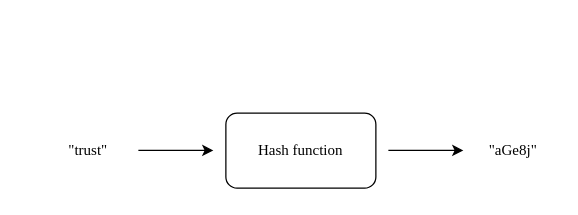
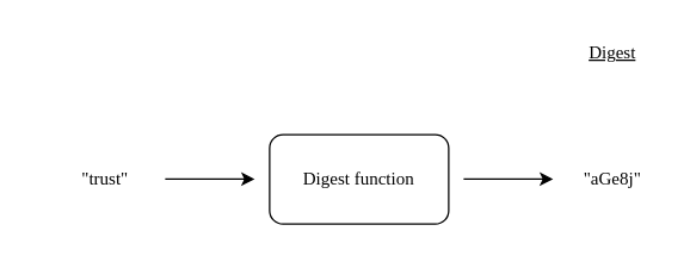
+ <mxCell id="7" value="Digest" style="text;strokeColor=none;align=center;fillColor=none;html=1;verticalAlign=middle;whiteSpace=wrap;rounded=0;fontStyle=4;fontFamily=Verdana;" vertex="1" parent="1"><mxGeometry x="380" y="20" width="60" height="30" as="geometry" /></mxCell>
- <mxCell id="3" value="Hash function" style="rounded=1;whiteSpace=wrap;html=1;fontFamily=Verdana;" vertex="1" parent="1"><mxGeometry x="180" y="90" width="120" height="60" as="geometry" /></mxCell>
+ <mxCell id="3" value="Digest function" style="rounded=1;whiteSpace=wrap;html=1;fontFamily=Verdana;" vertex="1" parent="1"><mxGeometry x="180" y="90" width="120" height="60" as="geometry" /></mxCell>
